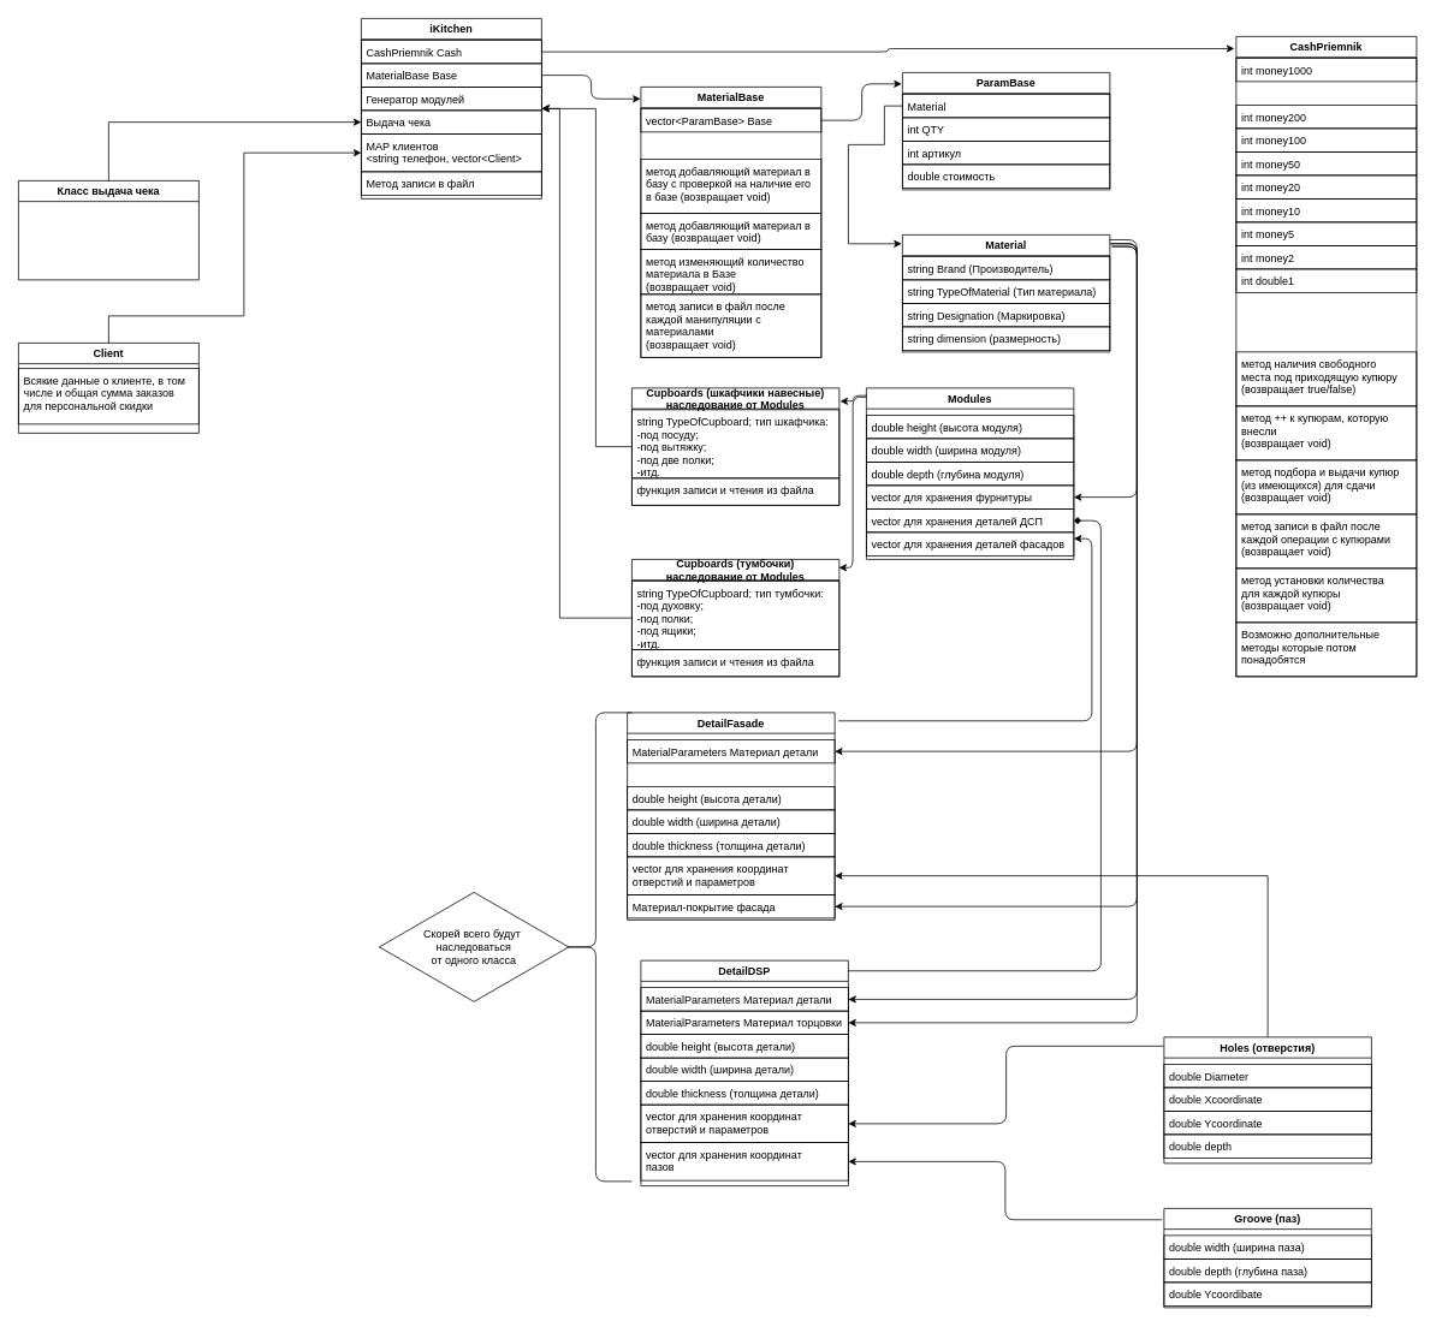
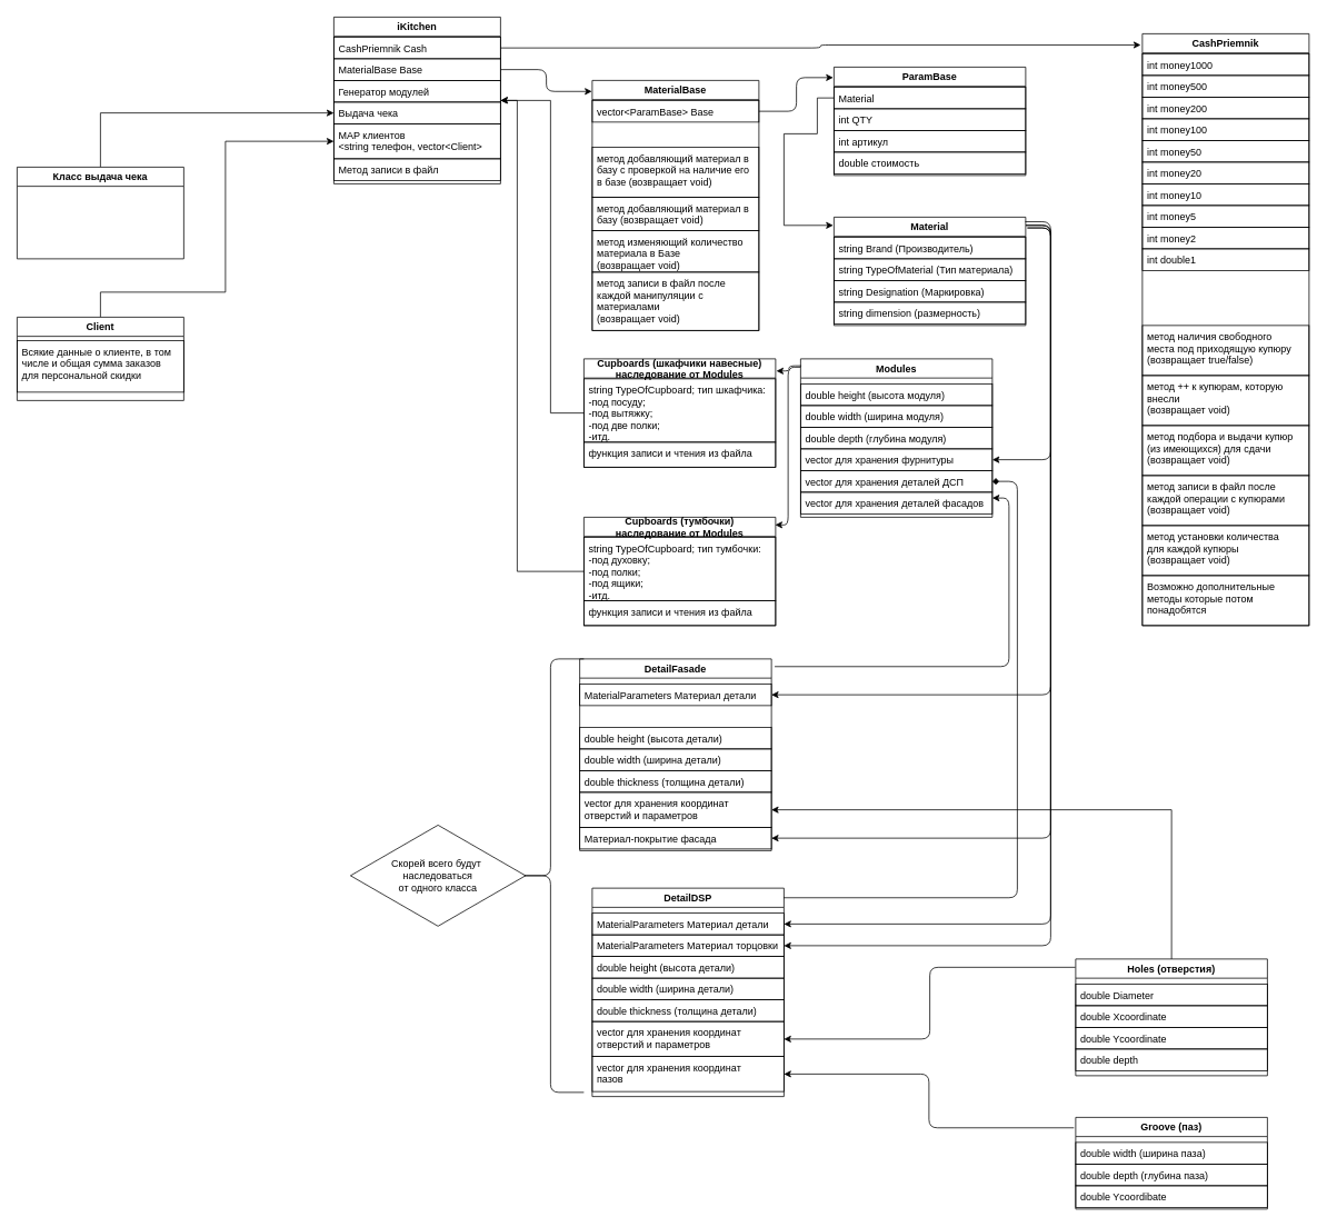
+ <mxCell id="11" value="int money500" style="text;fillColor=none;align=left;verticalAlign=top;spacingLeft=4;spacingRight=4;overflow=hidden;rotatable=0;points=[[0,0.5],[1,0.5]];portConstraint=eastwest;strokeColor=#000000;" parent="9" vertex="1"><mxGeometry y="50" width="200" height="26" as="geometry" /></mxCell>
